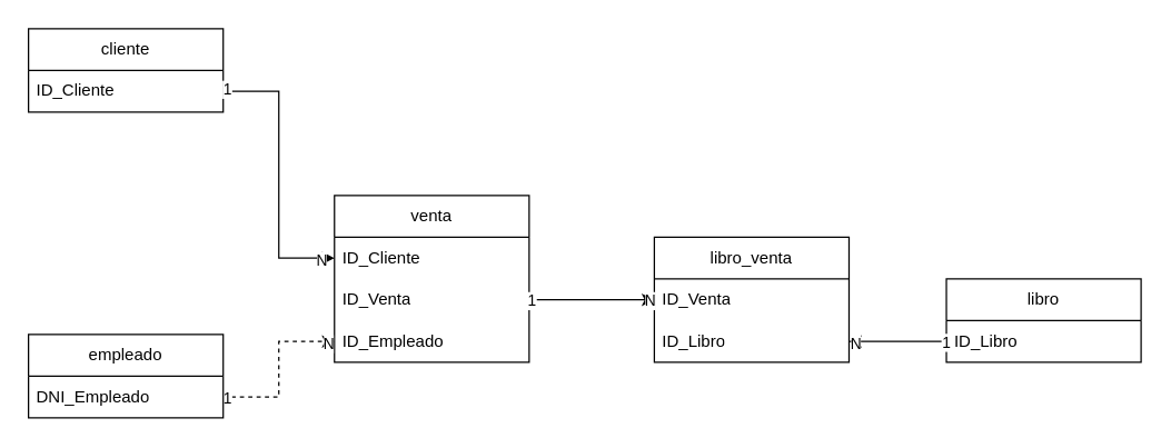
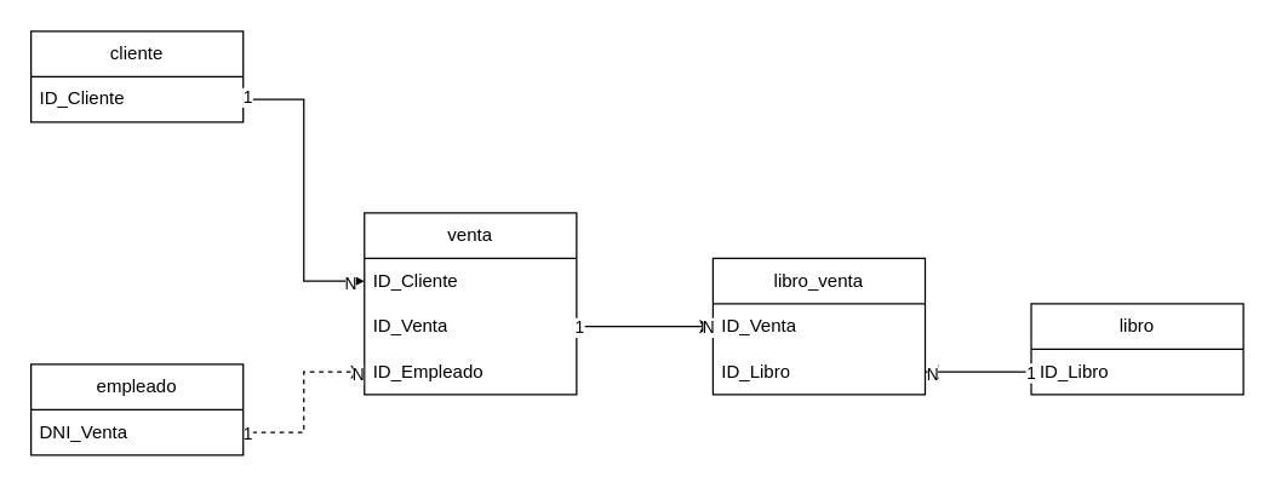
- <mxCell id="20" value="DNI_Empleado" style="text;strokeColor=none;fillColor=none;align=left;verticalAlign=middle;spacingLeft=4;spacingRight=4;overflow=hidden;points=[[0,0.5],[1,0.5]];portConstraint=eastwest;rotatable=0;whiteSpace=wrap;html=1;" vertex="1" parent="19"><mxGeometry y="30" width="140" height="30" as="geometry" /></mxCell>
+ <mxCell id="20" value="DNI_Venta" style="text;strokeColor=none;fillColor=none;align=left;verticalAlign=middle;spacingLeft=4;spacingRight=4;overflow=hidden;points=[[0,0.5],[1,0.5]];portConstraint=eastwest;rotatable=0;whiteSpace=wrap;html=1;" vertex="1" parent="19"><mxGeometry y="30" width="140" height="30" as="geometry" /></mxCell>
